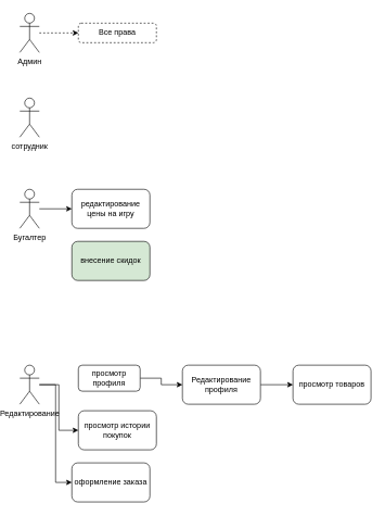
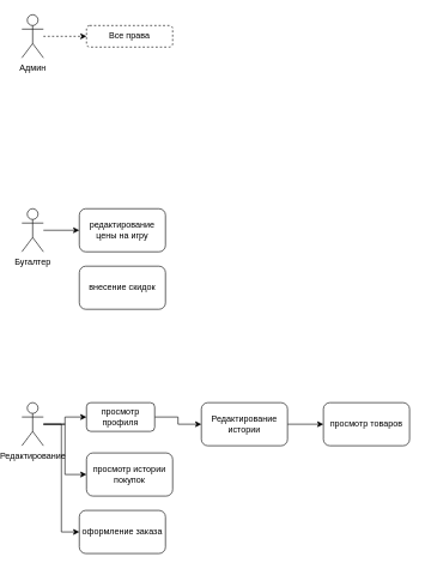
- <mxCell id="20" value="сотрудник" style="shape=umlActor;verticalLabelPosition=bottom;verticalAlign=top;html=1;outlineConnect=0;" vertex="1" parent="1"><mxGeometry x="20" y="150" width="30" height="60" as="geometry" /></mxCell>
- <mxCell id="19" value="внесение скидок" style="rounded=1;whiteSpace=wrap;html=1;fillColor=#d5e8d4;" vertex="1" parent="1"><mxGeometry x="100" y="370" width="120" height="60" as="geometry" /></mxCell>
+ <mxCell id="19" value="внесение скидок" style="rounded=1;whiteSpace=wrap;html=1;" vertex="1" parent="1"><mxGeometry x="100" y="370" width="120" height="60" as="geometry" /></mxCell>
+ <mxCell id="5" style="edgeStyle=orthogonalEdgeStyle;rounded=0;orthogonalLoop=1;jettySize=auto;html=1;" edge="1" parent="1" source="8" target="10"><mxGeometry relative="1" as="geometry" /></mxCell>
- <mxCell id="13" value="Редактирование профиля" style="rounded=1;whiteSpace=wrap;html=1;" vertex="1" parent="1"><mxGeometry x="270" y="560" width="120" height="60" as="geometry" /></mxCell>
+ <mxCell id="13" value="Редактирование истории" style="rounded=1;whiteSpace=wrap;html=1;" vertex="1" parent="1"><mxGeometry x="270" y="560" width="120" height="60" as="geometry" /></mxCell>
